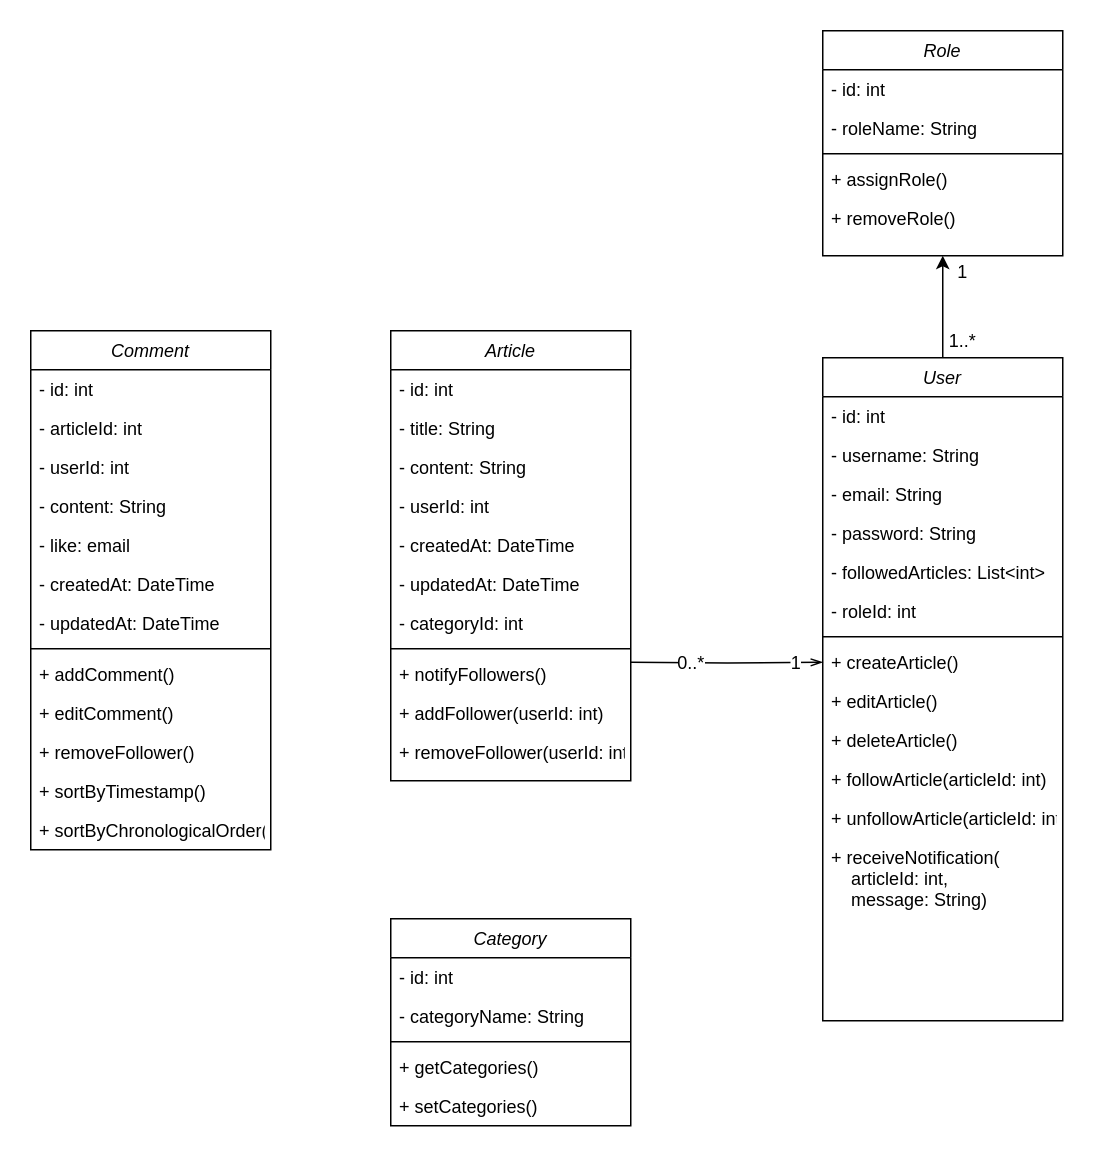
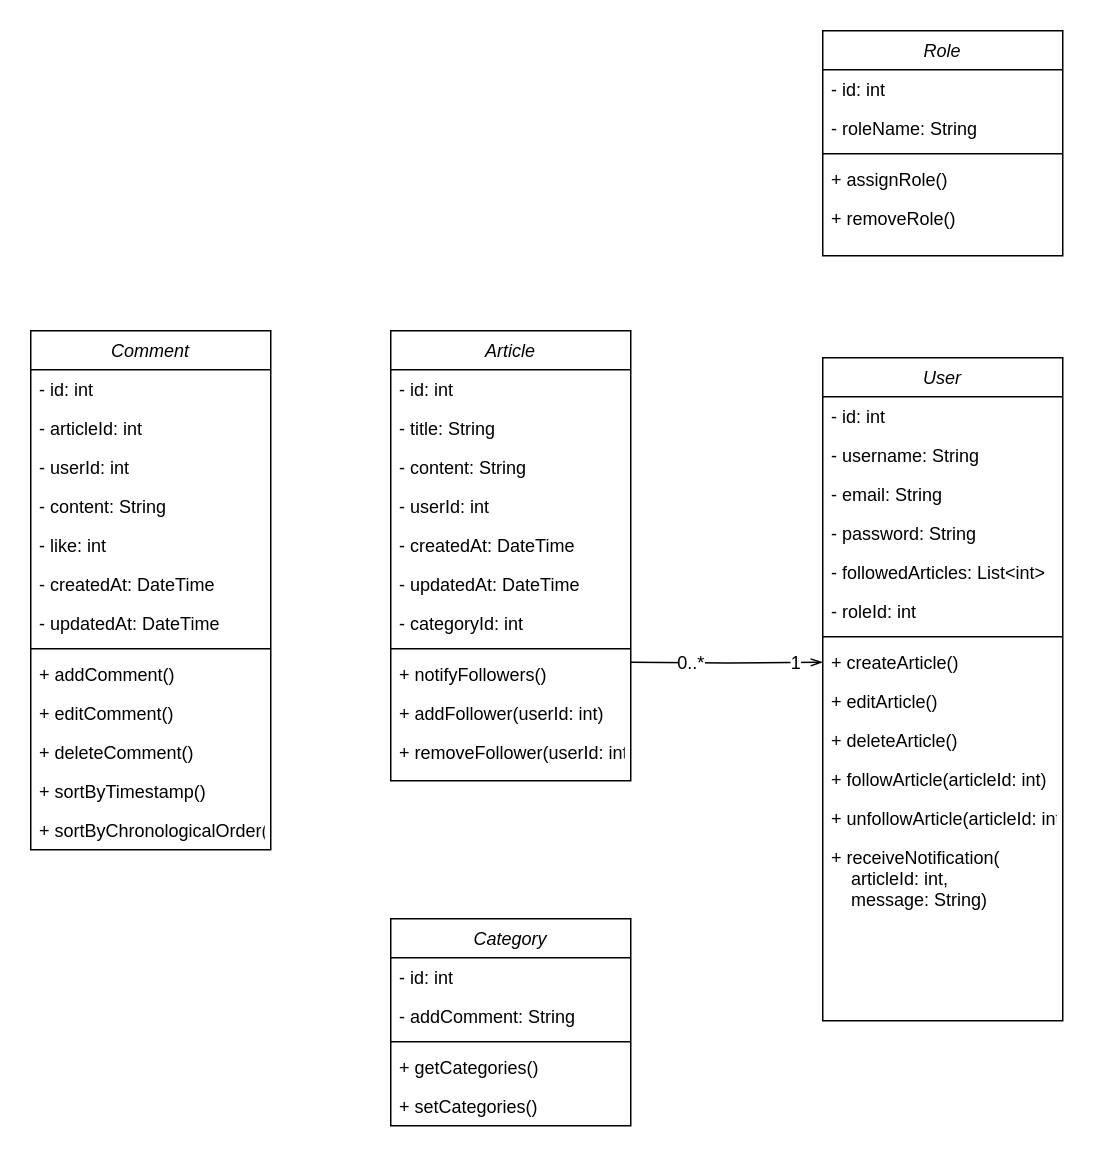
- <mxCell id="2" value="" style="edgeStyle=orthogonalEdgeStyle;rounded=0;orthogonalLoop=1;jettySize=auto;html=1;" parent="1" source="5" target="54" edge="1"><mxGeometry relative="1" as="geometry" /></mxCell>
- <mxCell id="3" value="1..*" style="edgeLabel;html=1;align=center;verticalAlign=middle;resizable=0;points=[];fontSize=12;" vertex="1" connectable="0" parent="2"><mxGeometry x="-0.647" relative="1" as="geometry"><mxPoint x="12" as="offset" /></mxGeometry></mxCell>
- <mxCell id="4" value="1" style="edgeLabel;html=1;align=center;verticalAlign=middle;resizable=0;points=[];fontSize=12;" vertex="1" connectable="0" parent="2"><mxGeometry x="0.5" y="-2" relative="1" as="geometry"><mxPoint x="10" y="-7" as="offset" /></mxGeometry></mxCell>
- <mxCell id="39" value="- like: email" style="text;align=left;verticalAlign=top;spacingLeft=4;spacingRight=4;overflow=hidden;rotatable=0;points=[[0,0.5],[1,0.5]];portConstraint=eastwest;rounded=0;shadow=0;html=0;" parent="34" vertex="1"><mxGeometry y="130" width="160" height="26" as="geometry" /></mxCell>
+ <mxCell id="39" value="- like: int" style="text;align=left;verticalAlign=top;spacingLeft=4;spacingRight=4;overflow=hidden;rotatable=0;points=[[0,0.5],[1,0.5]];portConstraint=eastwest;rounded=0;shadow=0;html=0;" parent="34" vertex="1"><mxGeometry y="130" width="160" height="26" as="geometry" /></mxCell>
- <mxCell id="45" value="+ removeFollower()" style="text;align=left;verticalAlign=top;spacingLeft=4;spacingRight=4;overflow=hidden;rotatable=0;points=[[0,0.5],[1,0.5]];portConstraint=eastwest;" vertex="1" parent="34"><mxGeometry y="268" width="160" height="26" as="geometry" /></mxCell>
+ <mxCell id="45" value="+ deleteComment()" style="text;align=left;verticalAlign=top;spacingLeft=4;spacingRight=4;overflow=hidden;rotatable=0;points=[[0,0.5],[1,0.5]];portConstraint=eastwest;" vertex="1" parent="34"><mxGeometry y="268" width="160" height="26" as="geometry" /></mxCell>
- <mxCell id="50" value="- categoryName: String" style="text;align=left;verticalAlign=top;spacingLeft=4;spacingRight=4;overflow=hidden;rotatable=0;points=[[0,0.5],[1,0.5]];portConstraint=eastwest;rounded=0;shadow=0;html=0;" parent="48" vertex="1"><mxGeometry y="52" width="160" height="26" as="geometry" /></mxCell>
+ <mxCell id="50" value="- addComment: String" style="text;align=left;verticalAlign=top;spacingLeft=4;spacingRight=4;overflow=hidden;rotatable=0;points=[[0,0.5],[1,0.5]];portConstraint=eastwest;rounded=0;shadow=0;html=0;" parent="48" vertex="1"><mxGeometry y="52" width="160" height="26" as="geometry" /></mxCell>
